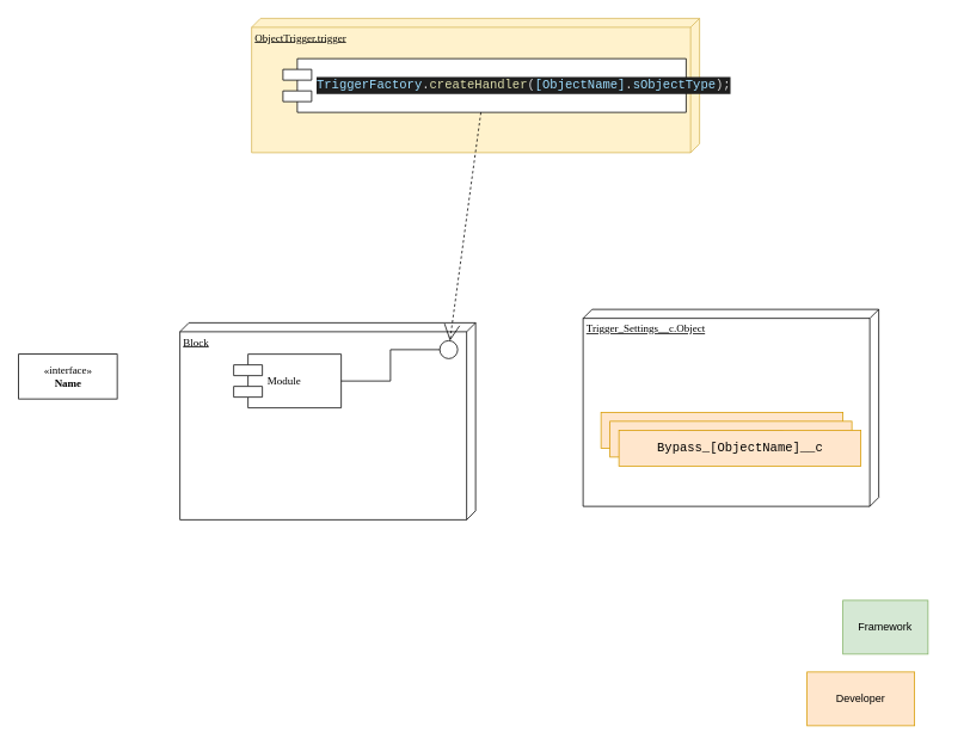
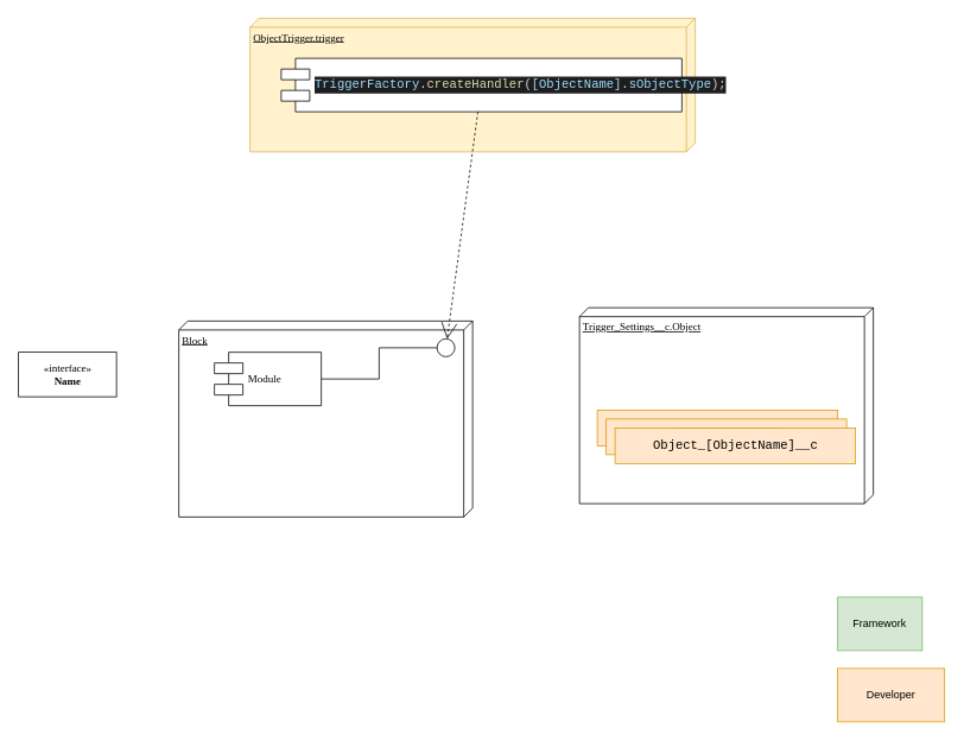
- <mxCell id="5" value="Module" style="shape=component;align=left;spacingLeft=36;rounded=0;shadow=0;comic=0;labelBackgroundColor=none;strokeWidth=1;fontFamily=Verdana;fontSize=12;html=1;" parent="1" vertex="1"><mxGeometry x="260" y="395" width="120" height="60" as="geometry" /></mxCell>
+ <mxCell id="5" value="Module" style="shape=component;align=left;spacingLeft=36;rounded=0;shadow=0;comic=0;labelBackgroundColor=none;strokeWidth=1;fontFamily=Verdana;fontSize=12;html=1;" parent="1" vertex="1"><mxGeometry x="240" y="395" width="120" height="60" as="geometry" /></mxCell>
- <mxCell id="13" value="&lt;div style=&quot;font-family: &amp;#34;consolas&amp;#34; , &amp;#34;courier new&amp;#34; , monospace ; font-size: 14px ; line-height: 19px ; white-space: pre&quot;&gt;Bypass_[ObjectName]__c&lt;/div&gt;" style="html=1;rounded=0;shadow=0;comic=0;labelBackgroundColor=none;strokeWidth=1;fontFamily=Verdana;fontSize=12;align=center;fillColor=#ffe6cc;strokeColor=#d79b00;" vertex="1" parent="1"><mxGeometry x="690" y="480" width="270" height="40" as="geometry" /></mxCell>
+ <mxCell id="13" value="&lt;div style=&quot;font-family: &amp;#34;consolas&amp;#34; , &amp;#34;courier new&amp;#34; , monospace ; font-size: 14px ; line-height: 19px ; white-space: pre&quot;&gt;Object_[ObjectName]__c&lt;/div&gt;" style="html=1;rounded=0;shadow=0;comic=0;labelBackgroundColor=none;strokeWidth=1;fontFamily=Verdana;fontSize=12;align=center;fillColor=#ffe6cc;strokeColor=#d79b00;" vertex="1" parent="1"><mxGeometry x="690" y="480" width="270" height="40" as="geometry" /></mxCell>
- <mxCell id="15" value="Developer" style="rounded=0;whiteSpace=wrap;html=1;fillColor=#ffe6cc;strokeColor=#d79b00;" vertex="1" parent="1"><mxGeometry x="900" y="750" width="120" height="60" as="geometry" /></mxCell>
+ <mxCell id="15" value="Developer" style="rounded=0;whiteSpace=wrap;html=1;fillColor=#ffe6cc;strokeColor=#d79b00;" vertex="1" parent="1"><mxGeometry x="940" y="750" width="120" height="60" as="geometry" /></mxCell>
